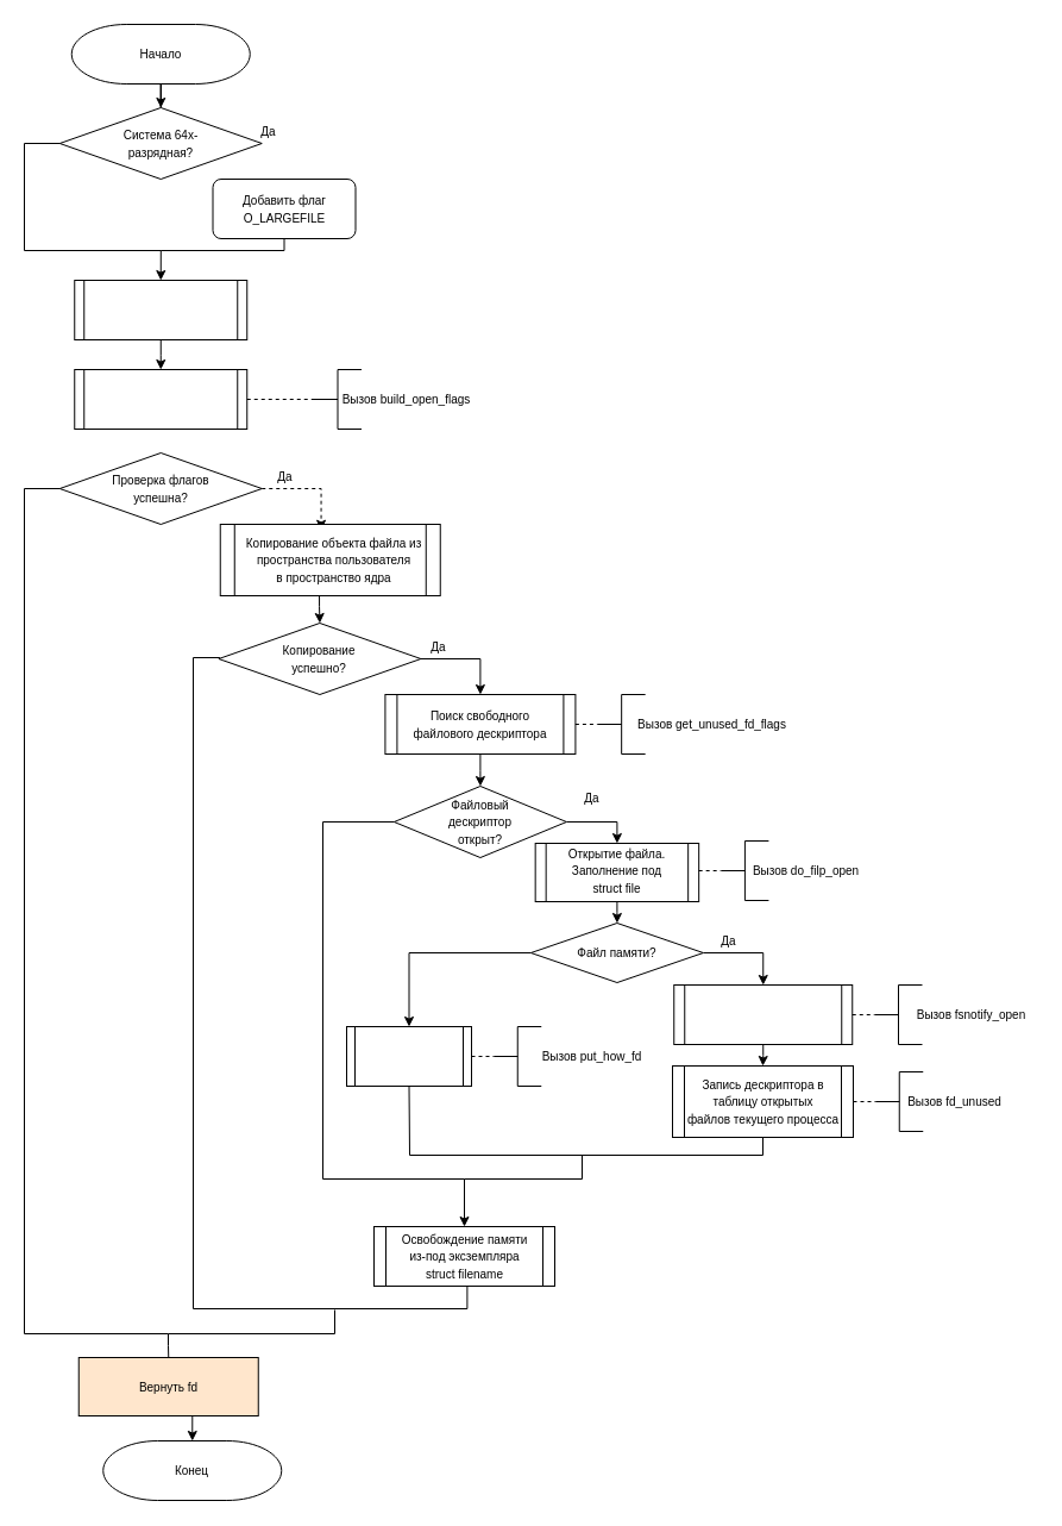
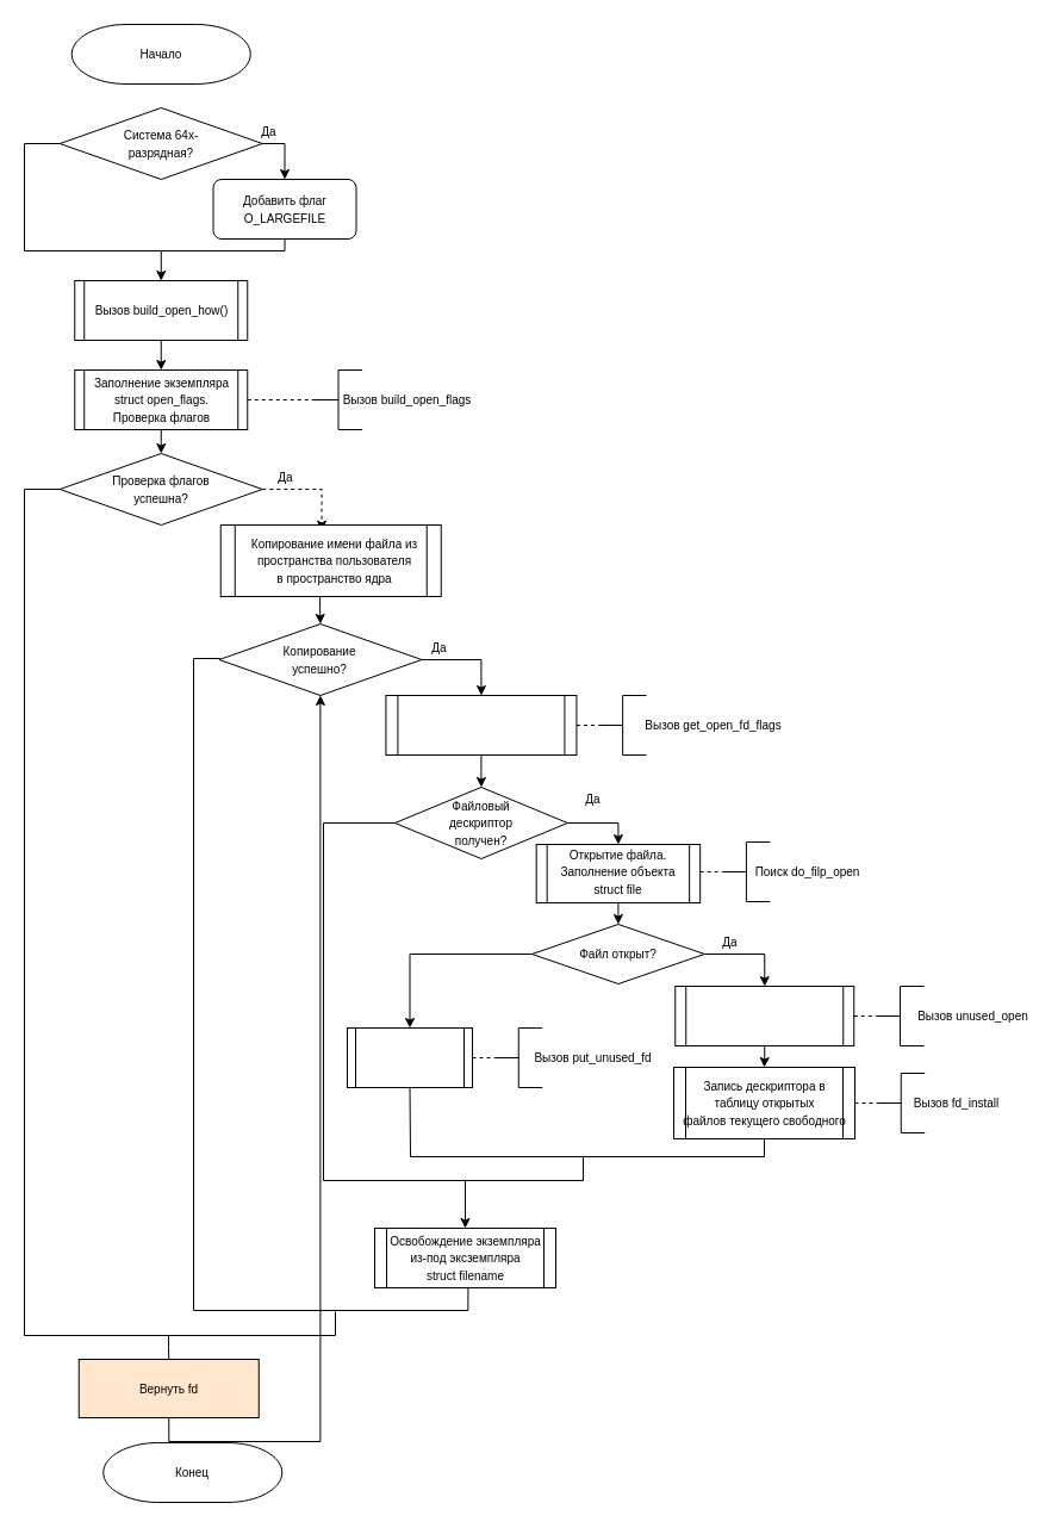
- <mxCell id="2" value="" style="edgeStyle=orthogonalEdgeStyle;rounded=0;orthogonalLoop=1;jettySize=auto;html=1;" parent="1" source="3" target="5" edge="1"><mxGeometry relative="1" as="geometry" /></mxCell>
+ <mxCell id="4" value="" style="edgeStyle=elbowEdgeStyle;rounded=0;orthogonalLoop=1;jettySize=auto;html=1;elbow=vertical;exitX=1;exitY=0.5;exitDx=0;exitDy=0;exitPerimeter=0;entryX=0.5;entryY=0;entryDx=0;entryDy=0;" parent="1" source="5" edge="1" target="7"><mxGeometry relative="1" as="geometry"><mxPoint x="231" y="140" as="targetPoint" /><Array as="points"><mxPoint x="231" y="120" /></Array></mxGeometry></mxCell>
+ <mxCell id="11" value="&lt;font style=&quot;font-size: 10px;&quot;&gt;Вызов&amp;nbsp;build_open_how()&lt;/font&gt;" style="text;html=1;align=center;verticalAlign=middle;resizable=0;points=[];autosize=1;strokeColor=none;fillColor=none;" parent="1" vertex="1"><mxGeometry x="69.75" y="250" width="130" height="20" as="geometry" /></mxCell>
+ <mxCell id="14" value="&lt;font style=&quot;font-size: 10px&quot;&gt;Заполнение экземпляра&lt;br&gt;struct&amp;nbsp;open_flags. &lt;br&gt;Проверка флагов&lt;/font&gt;" style="text;html=1;align=center;verticalAlign=middle;resizable=0;points=[];autosize=1;strokeColor=none;fillColor=none;" parent="1" vertex="1"><mxGeometry x="69.75" y="310" width="130" height="50" as="geometry" /></mxCell>
+ <mxCell id="13" value="" style="edgeStyle=elbowEdgeStyle;rounded=0;orthogonalLoop=1;jettySize=auto;elbow=vertical;html=1;" parent="1" source="14" target="17" edge="1"><mxGeometry relative="1" as="geometry" /></mxCell>
- <mxCell id="20" value="&lt;font style=&quot;font-size: 10px&quot;&gt;Копирование объекта файла из &lt;br&gt;пространства пользователя&lt;br&gt;в пространство ядра&lt;/font&gt;" style="text;html=1;align=center;verticalAlign=middle;resizable=0;points=[];autosize=1;strokeColor=none;fillColor=none;" parent="1" vertex="1"><mxGeometry x="204.75" y="445" width="150" height="50" as="geometry" /></mxCell>
+ <mxCell id="20" value="&lt;font style=&quot;font-size: 10px&quot;&gt;Копирование имени файла из &lt;br&gt;пространства пользователя&lt;br&gt;в пространство ядра&lt;/font&gt;" style="text;html=1;align=center;verticalAlign=middle;resizable=0;points=[];autosize=1;strokeColor=none;fillColor=none;" parent="1" vertex="1"><mxGeometry x="204.75" y="445" width="150" height="50" as="geometry" /></mxCell>
- <mxCell id="26" value="&lt;font style=&quot;font-size: 10px&quot;&gt;Поиск свободного &lt;br&gt;файлового дескриптора&lt;br&gt;&lt;/font&gt;" style="text;html=1;align=center;verticalAlign=middle;resizable=0;points=[];autosize=1;strokeColor=none;fillColor=none;" parent="1" vertex="1"><mxGeometry x="338.42" y="588" width="130" height="40" as="geometry" /></mxCell>
- <mxCell id="66" value="Вызов get_unused_fd_flags" style="text;html=1;align=center;verticalAlign=middle;resizable=0;points=[];autosize=1;strokeColor=none;fillColor=none;fontSize=10;" parent="1" vertex="1"><mxGeometry x="528.17" y="598" width="140" height="20" as="geometry" /></mxCell>
+ <mxCell id="66" value="Вызов get_open_fd_flags" style="text;html=1;align=center;verticalAlign=middle;resizable=0;points=[];autosize=1;strokeColor=none;fillColor=none;fontSize=10;" parent="1" vertex="1"><mxGeometry x="528.17" y="598" width="140" height="20" as="geometry" /></mxCell>
- <mxCell id="30" value="&lt;font style=&quot;font-size: 10px&quot;&gt;Файловый &lt;br&gt;дескриптор &lt;br&gt;открыт?&lt;/font&gt;" style="strokeWidth=1;html=1;shape=mxgraph.flowchart.decision;whiteSpace=wrap;" parent="1" vertex="1"><mxGeometry x="330.92" y="660" width="145" height="60" as="geometry" /></mxCell>
+ <mxCell id="30" value="&lt;font style=&quot;font-size: 10px&quot;&gt;Файловый &lt;br&gt;дескриптор &lt;br&gt;получен?&lt;/font&gt;" style="strokeWidth=1;html=1;shape=mxgraph.flowchart.decision;whiteSpace=wrap;" parent="1" vertex="1"><mxGeometry x="330.92" y="660" width="145" height="60" as="geometry" /></mxCell>
- <mxCell id="33" value="&lt;font style=&quot;font-size: 10px&quot;&gt;Открытие файла.&lt;br&gt;Заполнение под &lt;br&gt;struct file&lt;/font&gt;" style="text;html=1;align=center;verticalAlign=middle;resizable=0;points=[];autosize=1;strokeColor=none;fillColor=none;" parent="1" vertex="1"><mxGeometry x="463.42" y="706" width="110" height="50" as="geometry" /></mxCell>
+ <mxCell id="33" value="&lt;font style=&quot;font-size: 10px&quot;&gt;Открытие файла.&lt;br&gt;Заполнение объекта &lt;br&gt;struct file&lt;/font&gt;" style="text;html=1;align=center;verticalAlign=middle;resizable=0;points=[];autosize=1;strokeColor=none;fillColor=none;" parent="1" vertex="1"><mxGeometry x="463.42" y="706" width="110" height="50" as="geometry" /></mxCell>
- <mxCell id="63" value="Вызов do_filp_open" style="text;html=1;align=center;verticalAlign=middle;resizable=0;points=[];autosize=1;strokeColor=none;fillColor=none;fontSize=10;" parent="1" vertex="1"><mxGeometry x="627.17" y="721" width="100" height="20" as="geometry" /></mxCell>
+ <mxCell id="63" value="Поиск do_filp_open" style="text;html=1;align=center;verticalAlign=middle;resizable=0;points=[];autosize=1;strokeColor=none;fillColor=none;fontSize=10;" parent="1" vertex="1"><mxGeometry x="627.17" y="721" width="100" height="20" as="geometry" /></mxCell>
- <mxCell id="37" value="&lt;font style=&quot;font-size: 10px&quot;&gt;Файл памяти?&lt;/font&gt;" style="strokeWidth=1;html=1;shape=mxgraph.flowchart.decision;whiteSpace=wrap;" parent="1" vertex="1"><mxGeometry x="445.92" y="775" width="145" height="50" as="geometry" /></mxCell>
+ <mxCell id="37" value="&lt;font style=&quot;font-size: 10px&quot;&gt;Файл открыт?&lt;/font&gt;" style="strokeWidth=1;html=1;shape=mxgraph.flowchart.decision;whiteSpace=wrap;" parent="1" vertex="1"><mxGeometry x="445.92" y="775" width="145" height="50" as="geometry" /></mxCell>
- <mxCell id="50" value="Вызов fsnotify_open" style="text;html=1;align=center;verticalAlign=middle;resizable=0;points=[];autosize=1;strokeColor=none;fillColor=none;fontSize=10;" parent="1" vertex="1"><mxGeometry x="761" y="842" width="110" height="20" as="geometry" /></mxCell>
+ <mxCell id="50" value="Вызов unused_open" style="text;html=1;align=center;verticalAlign=middle;resizable=0;points=[];autosize=1;strokeColor=none;fillColor=none;fontSize=10;" parent="1" vertex="1"><mxGeometry x="761" y="842" width="110" height="20" as="geometry" /></mxCell>
- <mxCell id="47" value="Вызов put_how_fd" style="text;html=1;align=center;verticalAlign=middle;resizable=0;points=[];autosize=1;strokeColor=none;fillColor=none;fontSize=10;" parent="1" vertex="1"><mxGeometry x="441.92" y="877" width="110" height="20" as="geometry" /></mxCell>
+ <mxCell id="47" value="Вызов put_unused_fd" style="text;html=1;align=center;verticalAlign=middle;resizable=0;points=[];autosize=1;strokeColor=none;fillColor=none;fontSize=10;" parent="1" vertex="1"><mxGeometry x="441.92" y="877" width="110" height="20" as="geometry" /></mxCell>
- <mxCell id="42" value="&lt;font style=&quot;font-size: 10px&quot;&gt;Запись дескриптора&amp;nbsp;в &lt;br&gt;таблицу открытых &lt;br&gt;файлов текущего процесса&lt;/font&gt;" style="text;html=1;align=center;verticalAlign=middle;resizable=0;points=[];autosize=1;strokeColor=none;fillColor=none;" parent="1" vertex="1"><mxGeometry x="571.25" y="900" width="140" height="50" as="geometry" /></mxCell>
+ <mxCell id="42" value="&lt;font style=&quot;font-size: 10px&quot;&gt;Запись дескриптора&amp;nbsp;в &lt;br&gt;таблицу открытых &lt;br&gt;файлов текущего свободного&lt;/font&gt;" style="text;html=1;align=center;verticalAlign=middle;resizable=0;points=[];autosize=1;strokeColor=none;fillColor=none;" parent="1" vertex="1"><mxGeometry x="571.25" y="900" width="140" height="50" as="geometry" /></mxCell>
- <mxCell id="53" value="Вызов fd_unused" style="text;html=1;align=center;verticalAlign=middle;resizable=0;points=[];autosize=1;strokeColor=none;fillColor=none;fontSize=10;" parent="1" vertex="1"><mxGeometry x="757" y="915" width="90" height="20" as="geometry" /></mxCell>
+ <mxCell id="53" value="Вызов fd_install" style="text;html=1;align=center;verticalAlign=middle;resizable=0;points=[];autosize=1;strokeColor=none;fillColor=none;fontSize=10;" parent="1" vertex="1"><mxGeometry x="757" y="915" width="90" height="20" as="geometry" /></mxCell>
- <mxCell id="55" value="&lt;font style=&quot;font-size: 10px;&quot;&gt;Освобождение памяти &lt;br&gt;из-под эксземпляра&lt;br&gt;struct filename&lt;/font&gt;" style="text;html=1;align=center;verticalAlign=middle;resizable=0;points=[];autosize=1;strokeColor=none;fillColor=none;" parent="1" vertex="1"><mxGeometry x="330" y="1030" width="120" height="50" as="geometry" /></mxCell>
+ <mxCell id="55" value="&lt;font style=&quot;font-size: 10px;&quot;&gt;Освобождение экземпляра &lt;br&gt;из-под эксземпляра&lt;br&gt;struct filename&lt;/font&gt;" style="text;html=1;align=center;verticalAlign=middle;resizable=0;points=[];autosize=1;strokeColor=none;fillColor=none;" parent="1" vertex="1"><mxGeometry x="330" y="1030" width="120" height="50" as="geometry" /></mxCell>
- <mxCell id="70" style="edgeStyle=orthogonalEdgeStyle;rounded=0;orthogonalLoop=1;jettySize=auto;html=1;exitX=0.5;exitY=1;exitDx=0;exitDy=0;entryX=0.5;entryY=0;entryDx=0;entryDy=0;entryPerimeter=0;" parent="1" source="71" target="58" edge="1"><mxGeometry relative="1" as="geometry" /></mxCell>
+ <mxCell id="70" style="edgeStyle=orthogonalEdgeStyle;rounded=0;orthogonalLoop=1;jettySize=auto;html=1;exitX=0.5;exitY=1;exitDx=0;exitDy=0;" parent="1" source="71" target="23" edge="1"><mxGeometry relative="1" as="geometry" /></mxCell>
